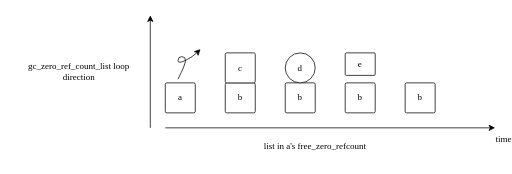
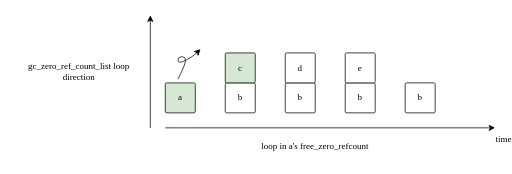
- <mxCell id="12" value="e" style="rounded=1;whiteSpace=wrap;html=1;arcSize=5;fontFamily=SF Mono;" vertex="1" parent="1"><mxGeometry x="460" y="70" width="40" height="30" as="geometry" /></mxCell>
+ <mxCell id="12" value="e" style="rounded=1;whiteSpace=wrap;html=1;arcSize=5;fontFamily=SF Mono;" vertex="1" parent="1"><mxGeometry x="460" y="70" width="40" height="40" as="geometry" /></mxCell>
- <mxCell id="8" value="c" style="rounded=1;whiteSpace=wrap;html=1;arcSize=5;fontFamily=SF Mono;" vertex="1" parent="1"><mxGeometry x="300" y="70" width="40" height="40" as="geometry" /></mxCell>
+ <mxCell id="8" value="c" style="rounded=1;whiteSpace=wrap;html=1;arcSize=5;fontFamily=SF Mono;fillColor=#d5e8d4;" vertex="1" parent="1"><mxGeometry x="300" y="70" width="40" height="40" as="geometry" /></mxCell>
- <mxCell id="10" value="d" style="ellipse;whiteSpace=wrap;html=1;arcSize=5;fontFamily=SF Mono;" vertex="1" parent="1"><mxGeometry x="380" y="70" width="40" height="40" as="geometry" /></mxCell>
+ <mxCell id="10" value="d" style="rounded=1;whiteSpace=wrap;html=1;arcSize=5;fontFamily=SF Mono;" vertex="1" parent="1"><mxGeometry x="380" y="70" width="40" height="40" as="geometry" /></mxCell>
- <mxCell id="2" value="a" style="rounded=1;whiteSpace=wrap;html=1;arcSize=5;fontFamily=SF Mono;" vertex="1" parent="1"><mxGeometry x="220" y="110" width="40" height="40" as="geometry" /></mxCell>
+ <mxCell id="2" value="a" style="rounded=1;whiteSpace=wrap;html=1;arcSize=5;fontFamily=SF Mono;fillColor=#d5e8d4;" vertex="1" parent="1"><mxGeometry x="220" y="110" width="40" height="40" as="geometry" /></mxCell>
- <mxCell id="15" value="&lt;font face=&quot;SF Mono&quot;&gt;list in a's&amp;nbsp;free_zero_refcount&lt;/font&gt;" style="text;html=1;strokeColor=none;fillColor=none;align=center;verticalAlign=middle;whiteSpace=wrap;rounded=0;" vertex="1" parent="1"><mxGeometry x="300" y="180" width="240" height="30" as="geometry" /></mxCell>
+ <mxCell id="15" value="&lt;font face=&quot;SF Mono&quot;&gt;loop in a's&amp;nbsp;free_zero_refcount&lt;/font&gt;" style="text;html=1;strokeColor=none;fillColor=none;align=center;verticalAlign=middle;whiteSpace=wrap;rounded=0;" vertex="1" parent="1"><mxGeometry x="300" y="180" width="240" height="30" as="geometry" /></mxCell>
